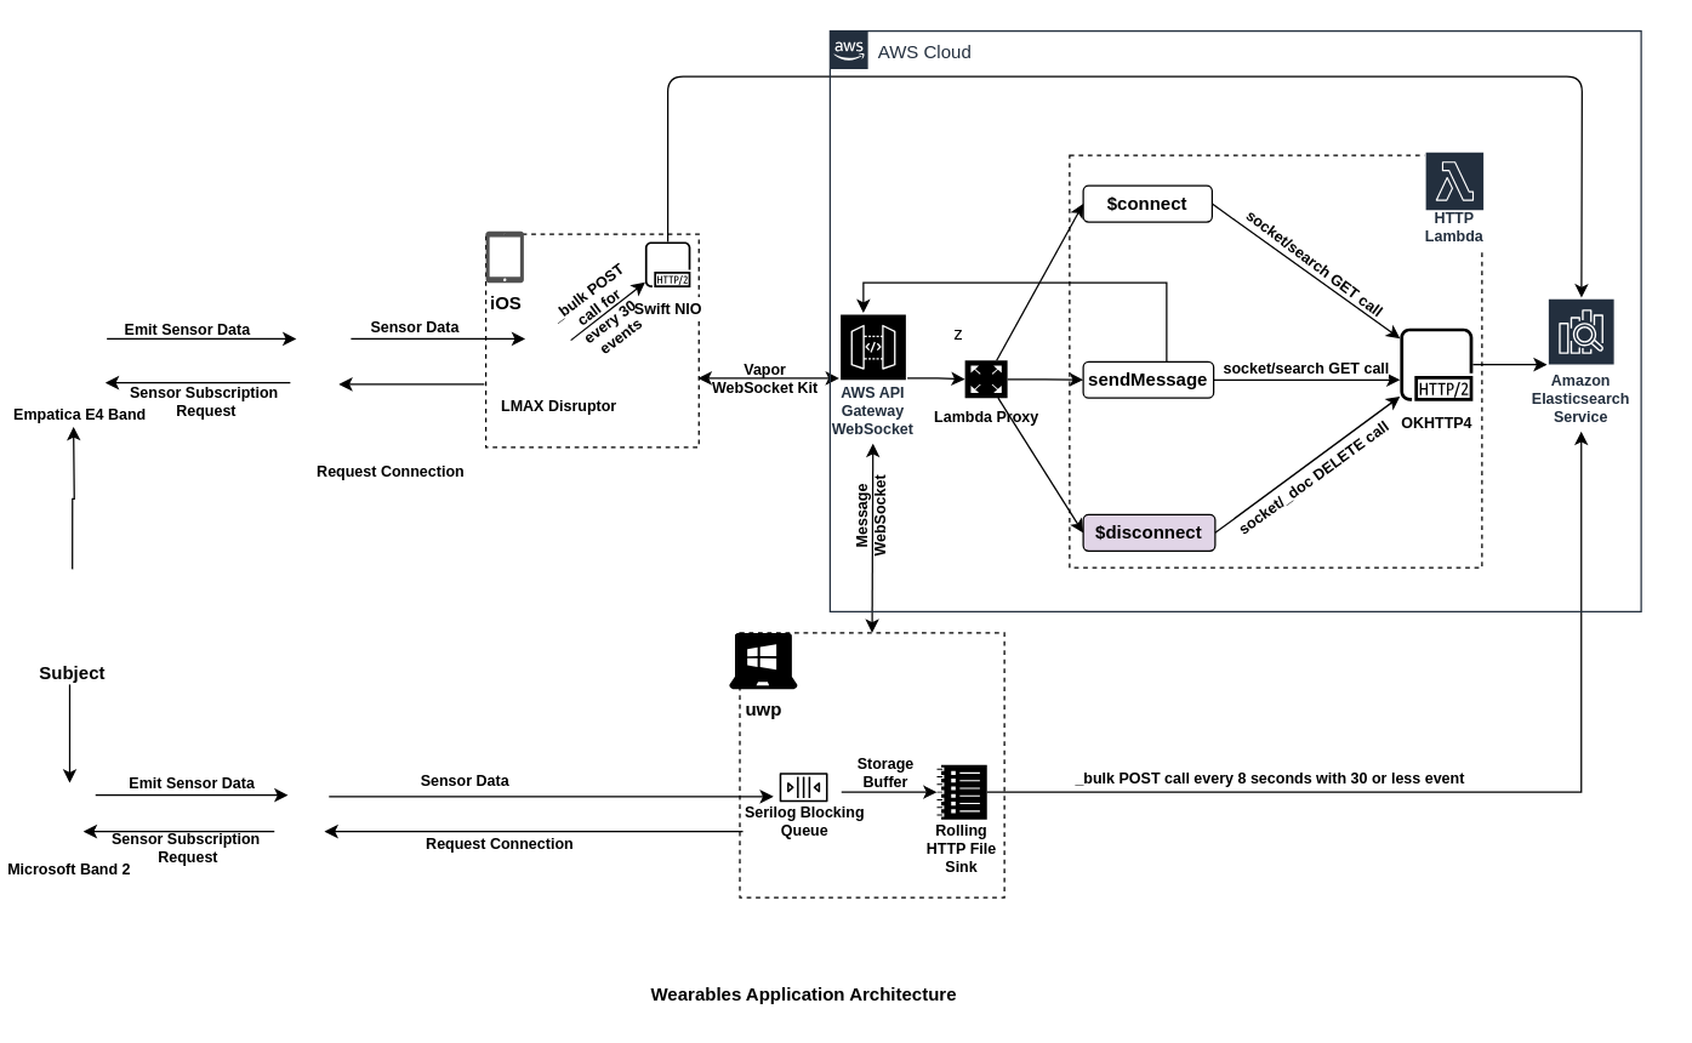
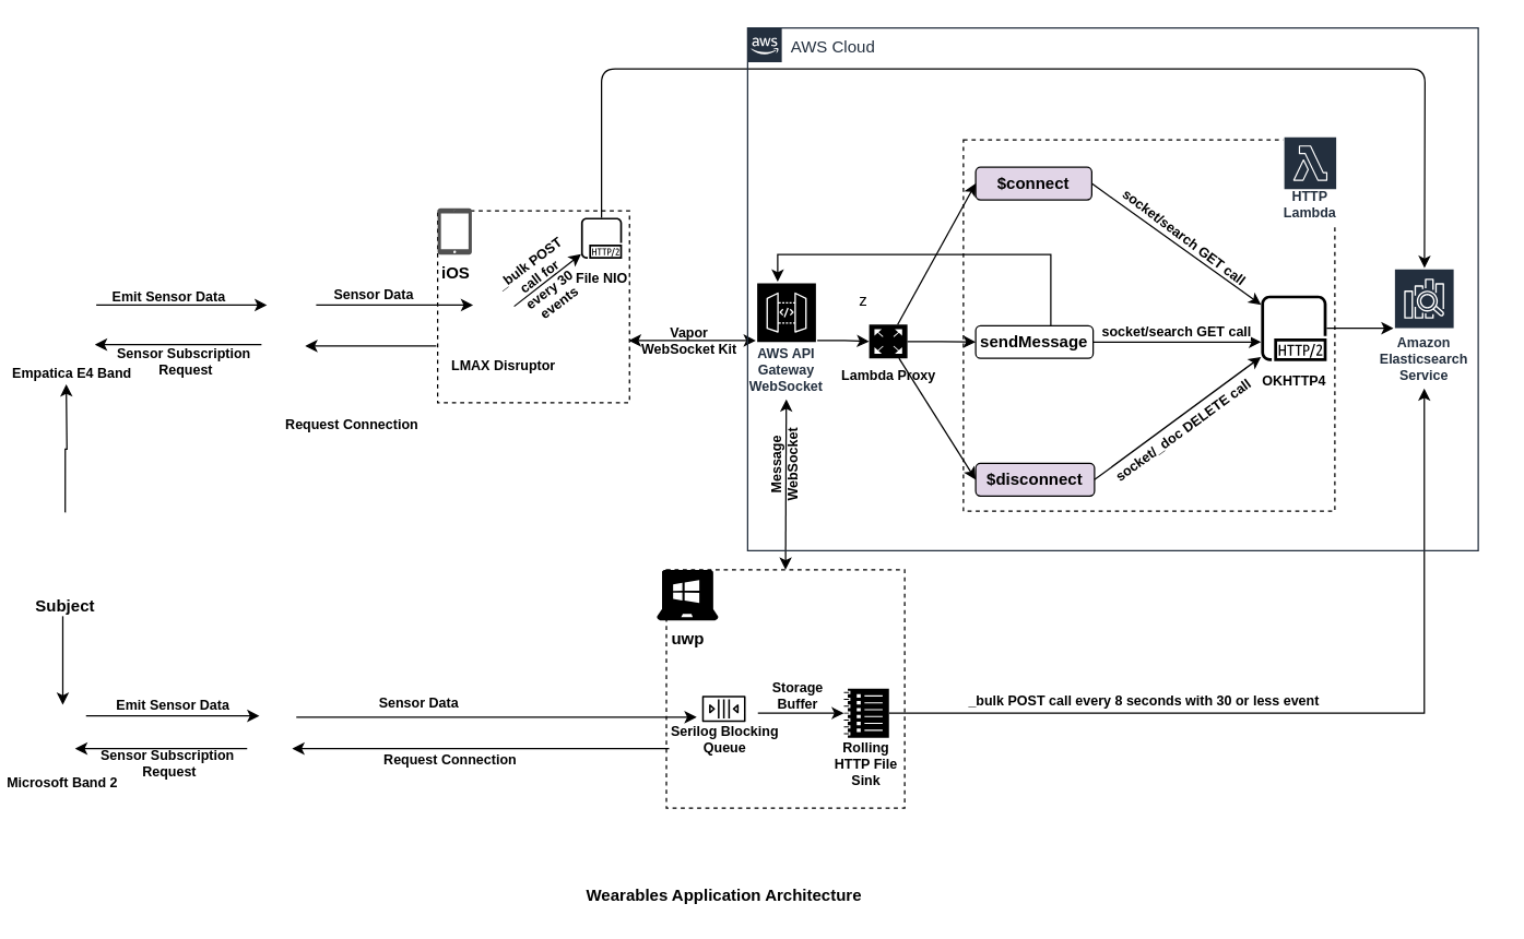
- <mxCell id="70" value="&lt;b&gt;$connect&lt;/b&gt;" style="rounded=1;whiteSpace=wrap;html=1;strokeColor=#000000;fillColor=#FFFFFF;" parent="1" vertex="1"><mxGeometry x="714" y="122" width="85" height="23.91" as="geometry" /></mxCell>
+ <mxCell id="70" value="&lt;b&gt;$connect&lt;/b&gt;" style="rounded=1;whiteSpace=wrap;html=1;strokeColor=#000000;fillColor=#e1d5e7;" parent="1" vertex="1"><mxGeometry x="714" y="122" width="85" height="23.91" as="geometry" /></mxCell>
- <mxCell id="69" value="&lt;b&gt;&lt;font style=&quot;font-size: 10px&quot;&gt;Swift NIO&lt;/font&gt;&lt;/b&gt;" style="outlineConnect=0;gradientColor=none;strokeColor=none;dashed=0;verticalLabelPosition=bottom;verticalAlign=top;align=center;html=1;fontSize=12;fontStyle=0;aspect=fixed;pointerEvents=1;shape=mxgraph.aws4.http2_protocol;labelBackgroundColor=#ffffff;fillColor=#000000;" parent="1" vertex="1"><mxGeometry x="425" y="159" width="30" height="30" as="geometry" /></mxCell>
+ <mxCell id="69" value="&lt;b&gt;&lt;font style=&quot;font-size: 10px&quot;&gt;File NIO&lt;/font&gt;&lt;/b&gt;" style="outlineConnect=0;gradientColor=none;strokeColor=none;dashed=0;verticalLabelPosition=bottom;verticalAlign=top;align=center;html=1;fontSize=12;fontStyle=0;aspect=fixed;pointerEvents=1;shape=mxgraph.aws4.http2_protocol;labelBackgroundColor=#ffffff;fillColor=#000000;" parent="1" vertex="1"><mxGeometry x="425" y="159" width="30" height="30" as="geometry" /></mxCell>
